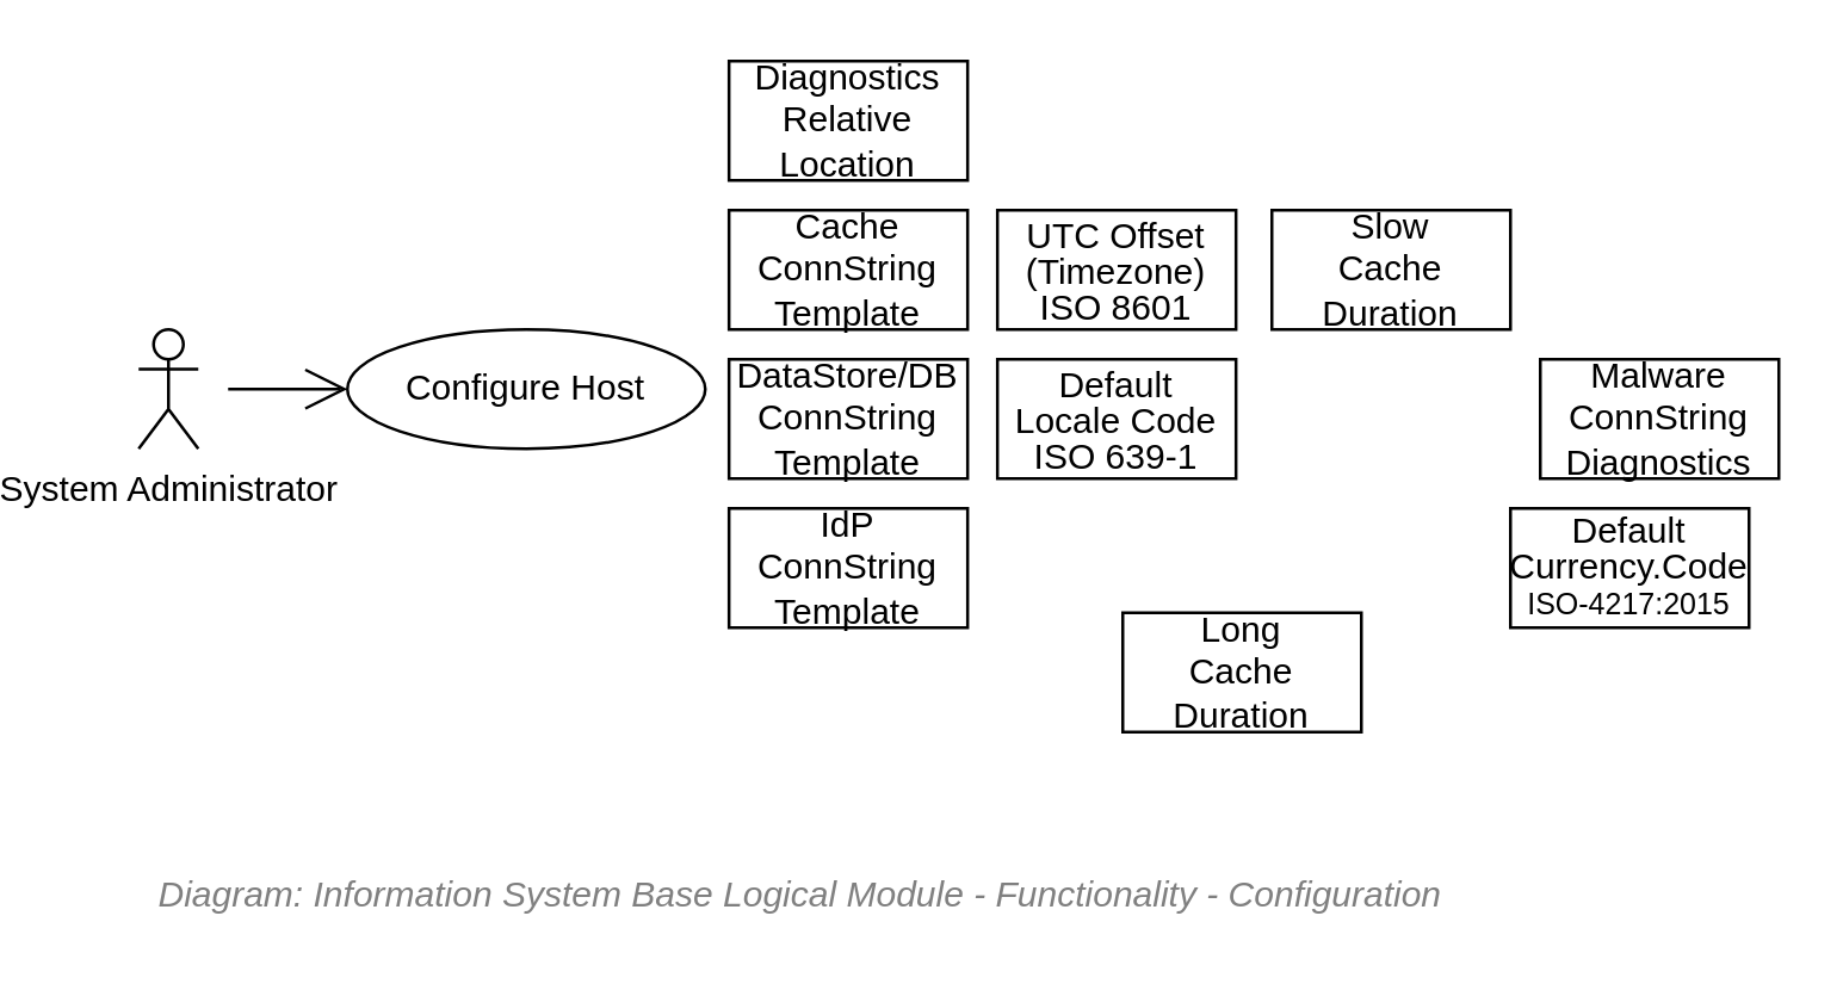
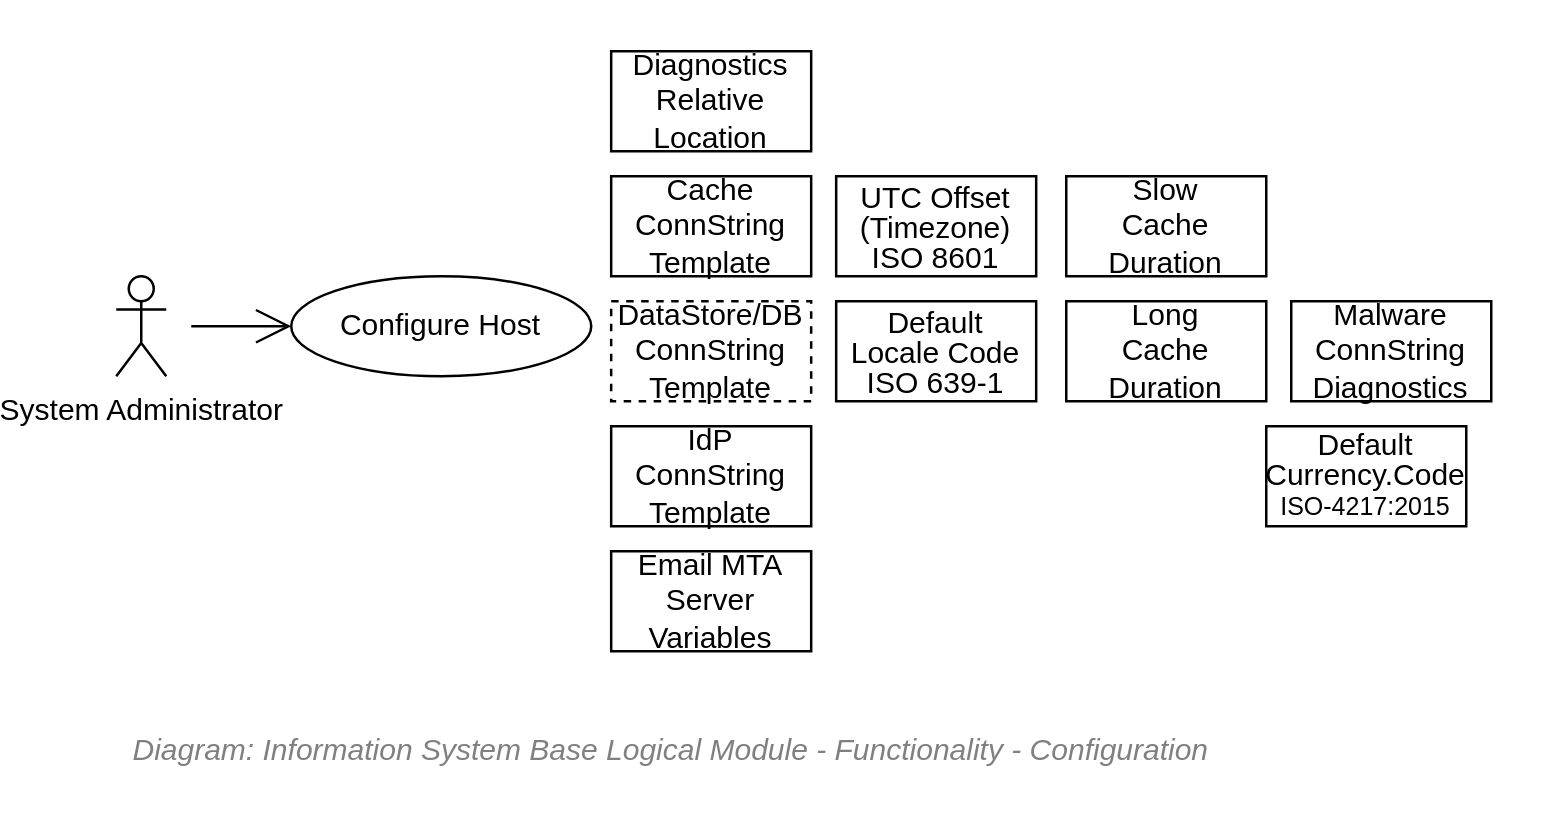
- <mxCell id="7" value="DataStore/DB ConnString&lt;br&gt;Template" style="rounded=0;whiteSpace=wrap;html=1;fontFamily=Helvetica;fontSize=12;fontColor=#000000;align=center;strokeColor=#000000;strokeWidth=1;gradientColor=#ffffff;" vertex="1" parent="1"><mxGeometry x="217.97" y="120" width="80" height="40" as="geometry" /></mxCell>
+ <mxCell id="7" value="DataStore/DB ConnString&lt;br&gt;Template" style="rounded=0;whiteSpace=wrap;html=1;fontFamily=Helvetica;fontSize=12;fontColor=#000000;align=center;strokeColor=#000000;strokeWidth=1;gradientColor=#ffffff;dashed=1;" vertex="1" parent="1"><mxGeometry x="217.97" y="120" width="80" height="40" as="geometry" /></mxCell>
- <mxCell id="5" value="Long&lt;br style=&quot;font-size: 12px;&quot;&gt;Cache Duration" style="rounded=0;whiteSpace=wrap;html=1;fontFamily=Helvetica;fontSize=12;fontColor=#000000;align=center;strokeColor=#000000;strokeWidth=1;gradientColor=#ffffff;" vertex="1" parent="1"><mxGeometry x="350" y="205" width="80" height="40" as="geometry" /></mxCell>
+ <mxCell id="5" value="Long&lt;br style=&quot;font-size: 12px;&quot;&gt;Cache Duration" style="rounded=0;whiteSpace=wrap;html=1;fontFamily=Helvetica;fontSize=12;fontColor=#000000;align=center;strokeColor=#000000;strokeWidth=1;gradientColor=#ffffff;" vertex="1" parent="1"><mxGeometry x="400" y="120" width="80" height="40" as="geometry" /></mxCell>
+ <mxCell id="9" value="Email MTA Server&lt;br&gt;Variables" style="rounded=0;whiteSpace=wrap;html=1;fontFamily=Helvetica;fontSize=12;fontColor=#000000;align=center;strokeColor=#000000;strokeWidth=1;gradientColor=#ffffff;" vertex="1" parent="1"><mxGeometry x="217.97" y="220" width="80" height="40" as="geometry" /></mxCell>
